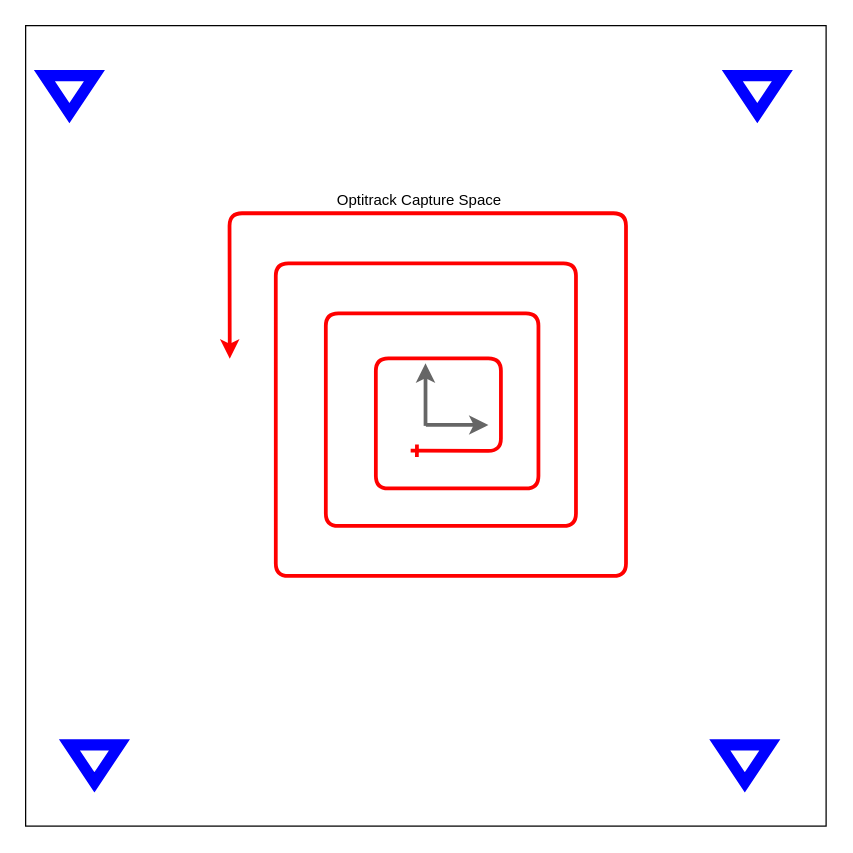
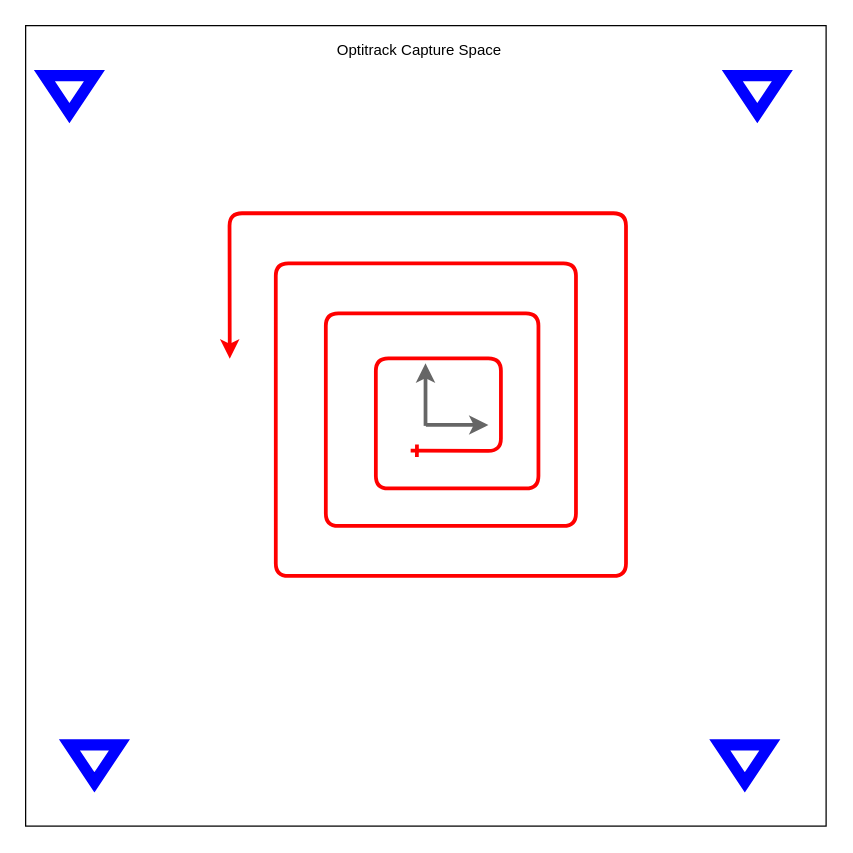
- <mxCell id="11" value="Optitrack Capture Space" style="text;html=1;strokeColor=none;fillColor=none;align=center;verticalAlign=middle;whiteSpace=wrap;rounded=0;" vertex="1" parent="2"><mxGeometry x="220" y="130" width="190" height="20" as="geometry" /></mxCell>
+ <mxCell id="11" value="Optitrack Capture Space" style="text;html=1;strokeColor=none;fillColor=none;align=center;verticalAlign=middle;whiteSpace=wrap;rounded=0;" vertex="1" parent="2"><mxGeometry x="220" y="10" width="190" height="20" as="geometry" /></mxCell>
